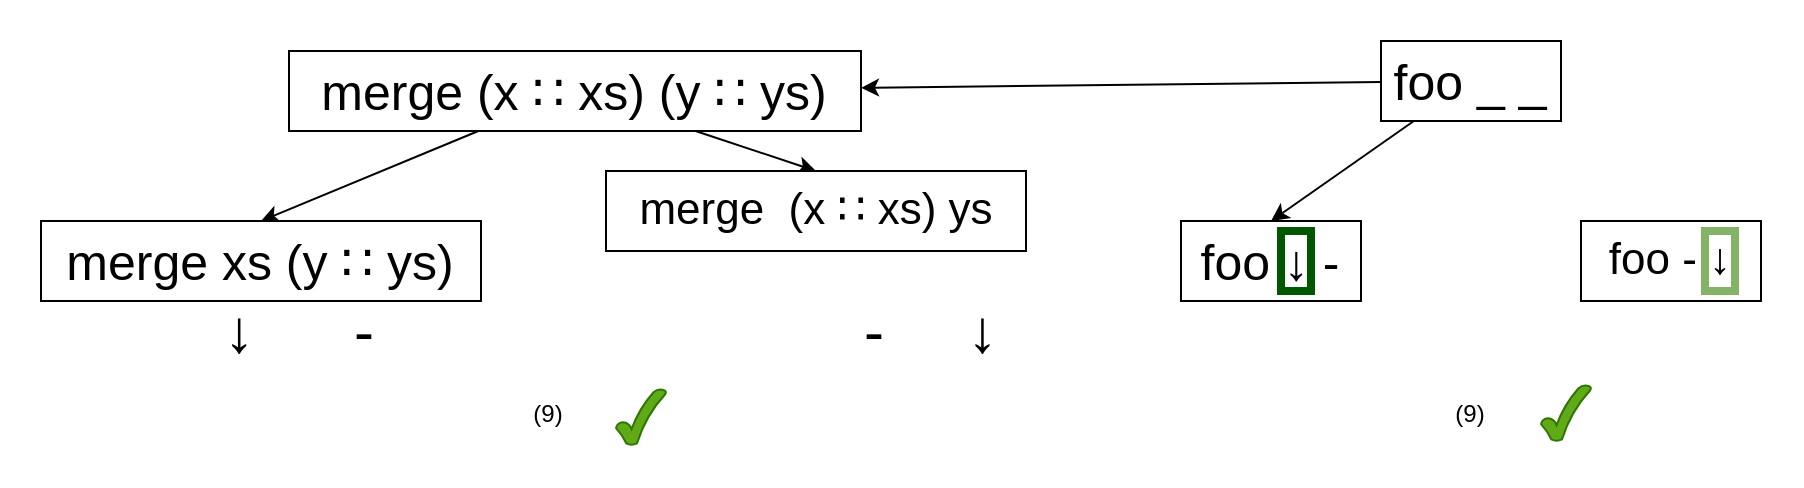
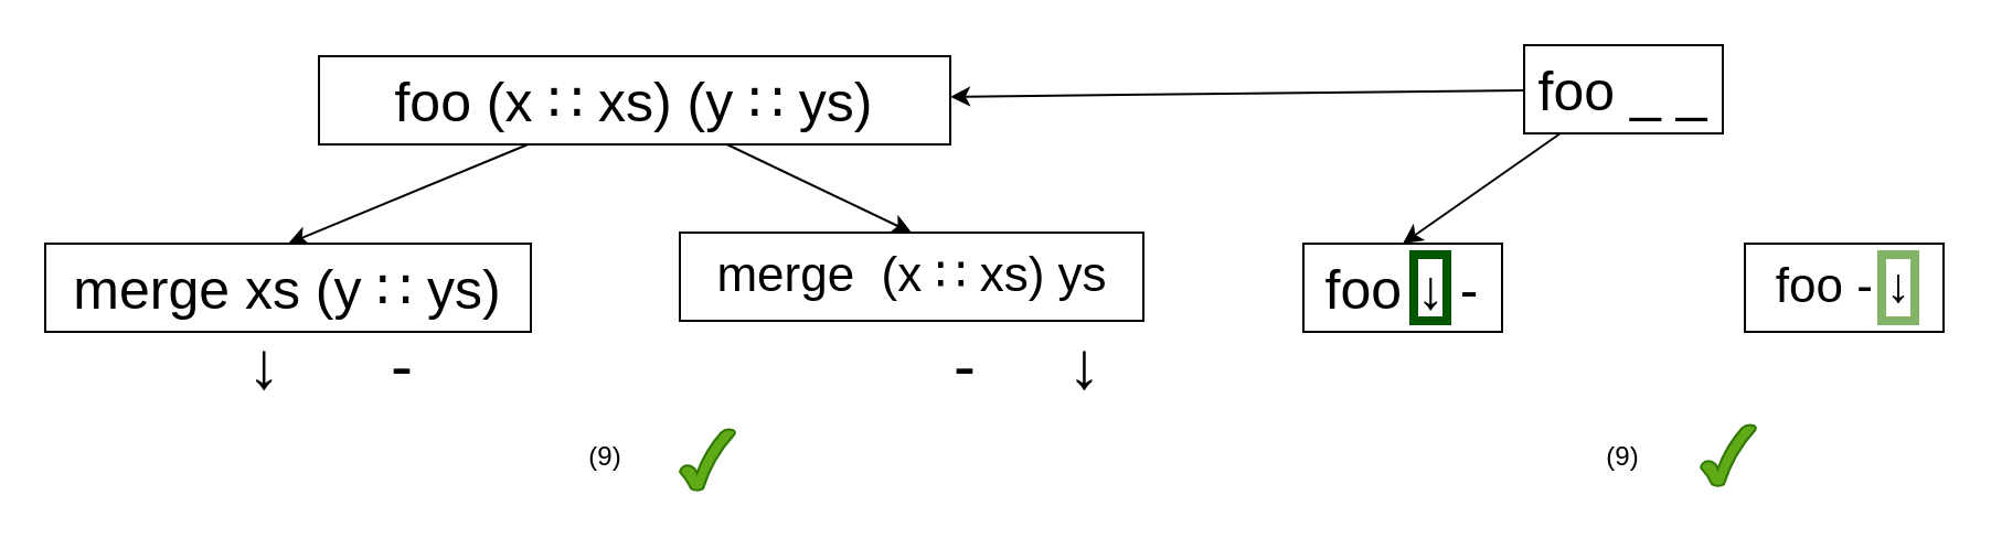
- <mxCell id="4" value="merge&amp;nbsp;(x ∷ xs) (y ∷ ys)" style="rounded=0;whiteSpace=wrap;html=1;fontSize=25;" parent="1" vertex="1"><mxGeometry x="144" y="25" width="286" height="40" as="geometry" /></mxCell>
+ <mxCell id="4" value="foo&amp;nbsp;(x ∷ xs) (y ∷ ys)" style="rounded=0;whiteSpace=wrap;html=1;fontSize=25;" parent="1" vertex="1"><mxGeometry x="144" y="25" width="286" height="40" as="geometry" /></mxCell>
- <mxCell id="6" value="merge&amp;nbsp; (x ∷ xs) ys" style="rounded=0;whiteSpace=wrap;html=1;fontSize=22;" parent="1" vertex="1"><mxGeometry x="302.5" y="85" width="210" height="40" as="geometry" /></mxCell>
+ <mxCell id="6" value="merge&amp;nbsp; (x ∷ xs) ys" style="rounded=0;whiteSpace=wrap;html=1;fontSize=22;" parent="1" vertex="1"><mxGeometry x="307.5" y="105" width="210" height="40" as="geometry" /></mxCell>
